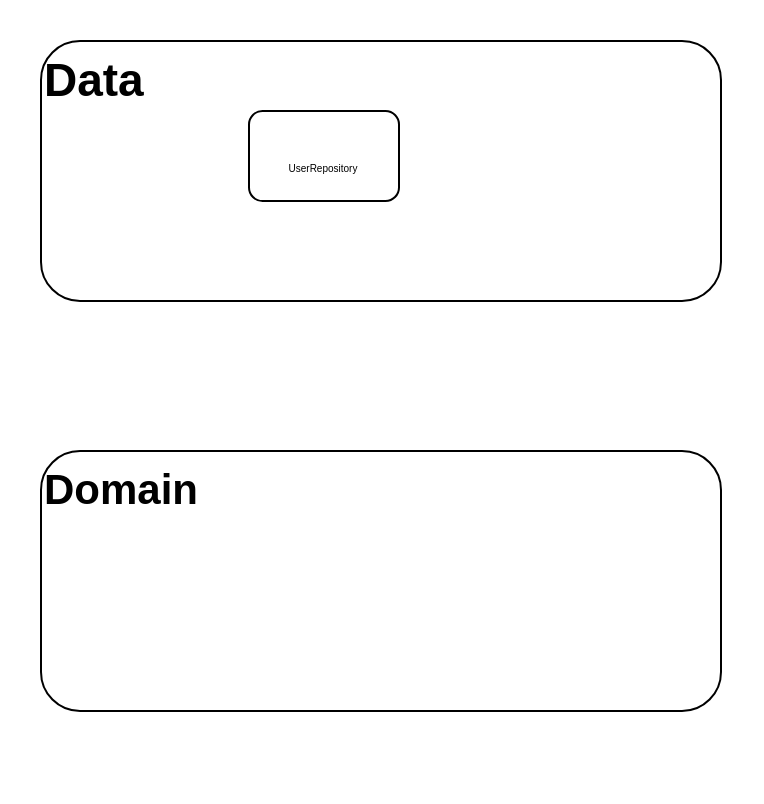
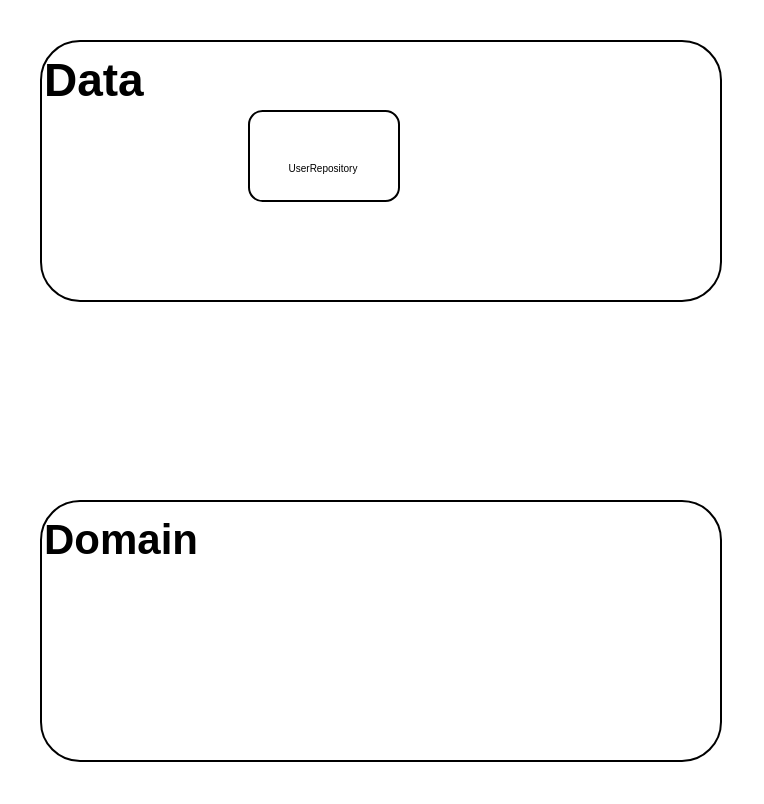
- <mxCell id="3" value="Domain&lt;br style=&quot;font-size: 21px;&quot;&gt;" style="rounded=1;whiteSpace=wrap;html=1;verticalAlign=top;align=left;fontStyle=1;horizontal=1;fontSize=21;" vertex="1" parent="1"><mxGeometry x="20" y="225" width="340" height="130" as="geometry" /></mxCell>
+ <mxCell id="3" value="Domain&lt;br style=&quot;font-size: 21px;&quot;&gt;" style="rounded=1;whiteSpace=wrap;html=1;verticalAlign=top;align=left;fontStyle=1;horizontal=1;fontSize=21;" vertex="1" parent="1"><mxGeometry x="20" y="250" width="340" height="130" as="geometry" /></mxCell>
